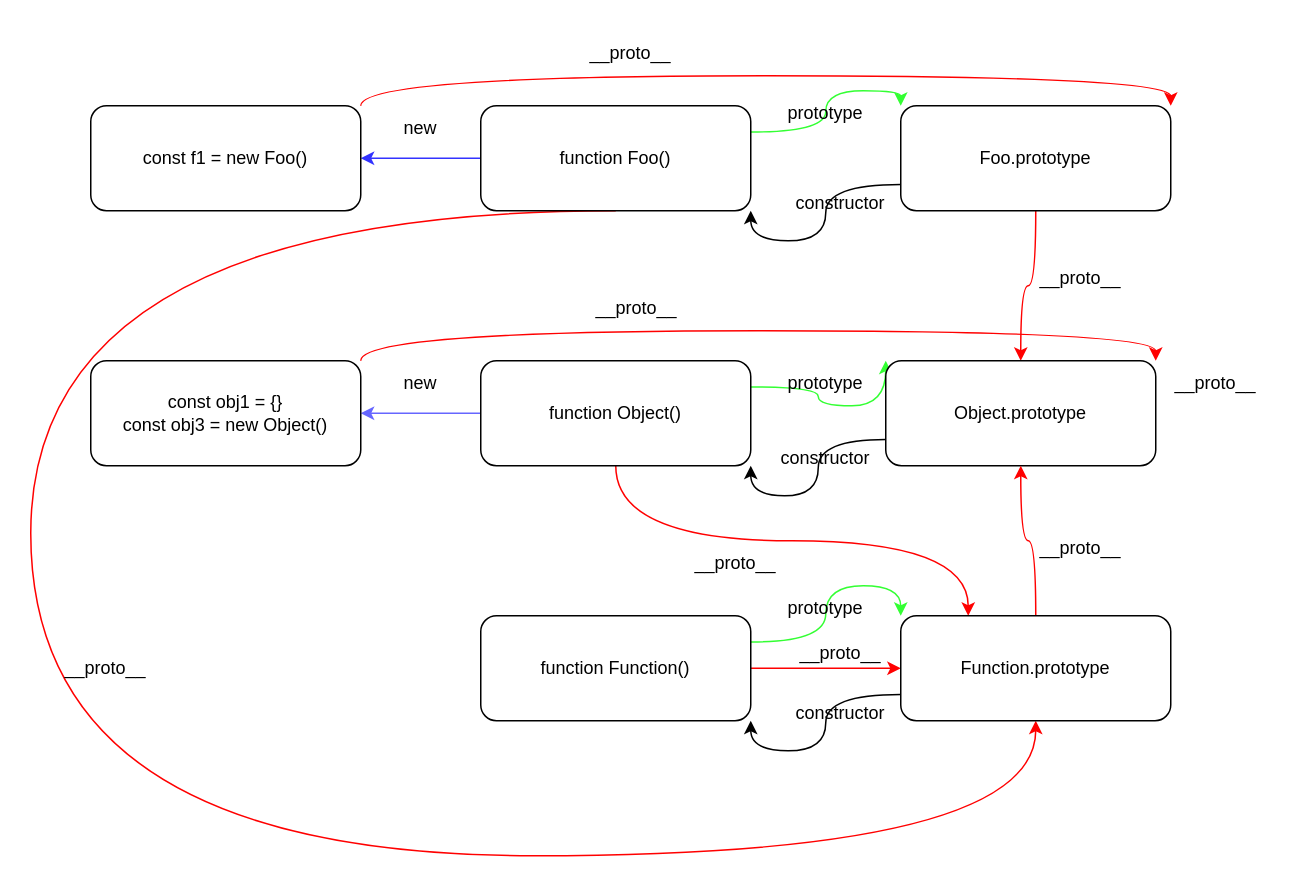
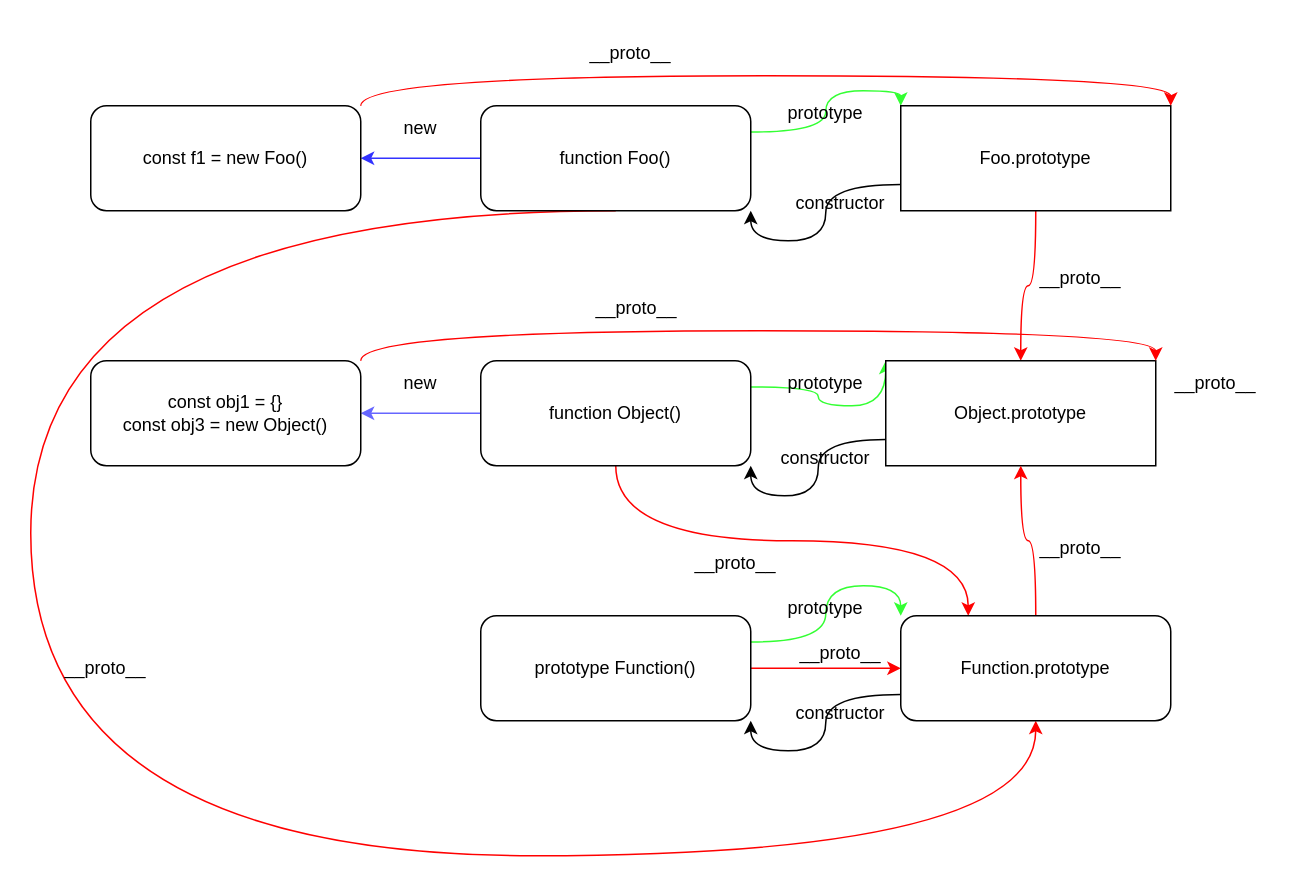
- <mxCell id="8" value="Foo.prototype" style="rounded=1;whiteSpace=wrap;html=1;" parent="1" vertex="1"><mxGeometry x="600" y="70" width="180" height="70" as="geometry" /></mxCell>
+ <mxCell id="8" value="Foo.prototype" style="whiteSpace=wrap;html=1;rounded=0;" parent="1" vertex="1"><mxGeometry x="600" y="70" width="180" height="70" as="geometry" /></mxCell>
- <mxCell id="16" value="Object.prototype" style="rounded=1;whiteSpace=wrap;html=1;" parent="1" vertex="1"><mxGeometry x="590" y="240" width="180" height="70" as="geometry" /></mxCell>
+ <mxCell id="16" value="Object.prototype" style="whiteSpace=wrap;html=1;rounded=0;" parent="1" vertex="1"><mxGeometry x="590" y="240" width="180" height="70" as="geometry" /></mxCell>
- <mxCell id="19" value="function Function()" style="rounded=1;whiteSpace=wrap;html=1;" parent="1" vertex="1"><mxGeometry x="320" y="410" width="180" height="70" as="geometry" /></mxCell>
+ <mxCell id="19" value="prototype Function()" style="rounded=1;whiteSpace=wrap;html=1;" parent="1" vertex="1"><mxGeometry x="320" y="410" width="180" height="70" as="geometry" /></mxCell>
